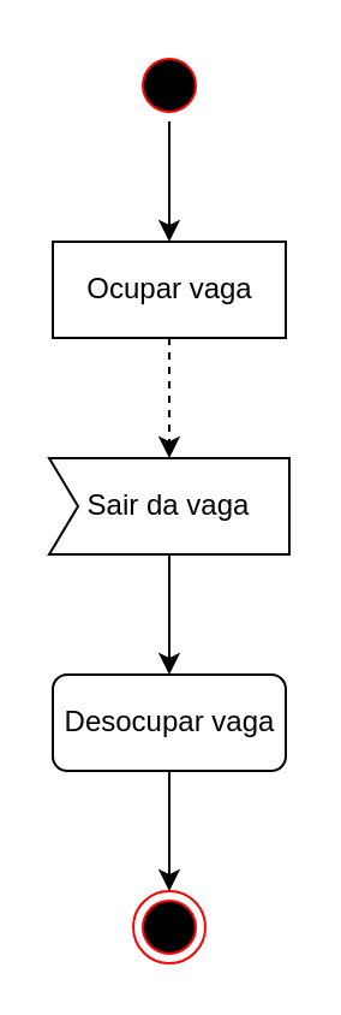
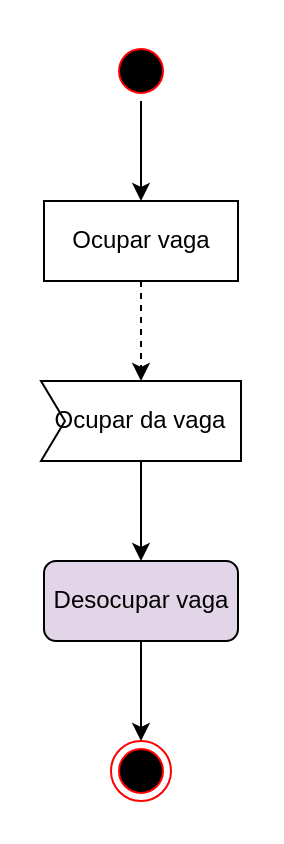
- <mxCell id="10" value="Sair da vaga" style="html=1;shape=mxgraph.sysml.accEvent;strokeWidth=1;whiteSpace=wrap;align=center;" parent="1" vertex="1"><mxGeometry x="20" y="190" width="100" height="40" as="geometry" /></mxCell>
+ <mxCell id="10" value="Ocupar da vaga" style="html=1;shape=mxgraph.sysml.accEvent;strokeWidth=1;whiteSpace=wrap;align=center;" parent="1" vertex="1"><mxGeometry x="20" y="190" width="100" height="40" as="geometry" /></mxCell>
- <mxCell id="8" value="Desocupar vaga" style="rounded=1;whiteSpace=wrap;html=1;" parent="1" vertex="1"><mxGeometry x="21.5" y="280" width="97" height="40" as="geometry" /></mxCell>
+ <mxCell id="8" value="Desocupar vaga" style="rounded=1;whiteSpace=wrap;html=1;fillColor=#e1d5e7;" parent="1" vertex="1"><mxGeometry x="21.5" y="280" width="97" height="40" as="geometry" /></mxCell>
